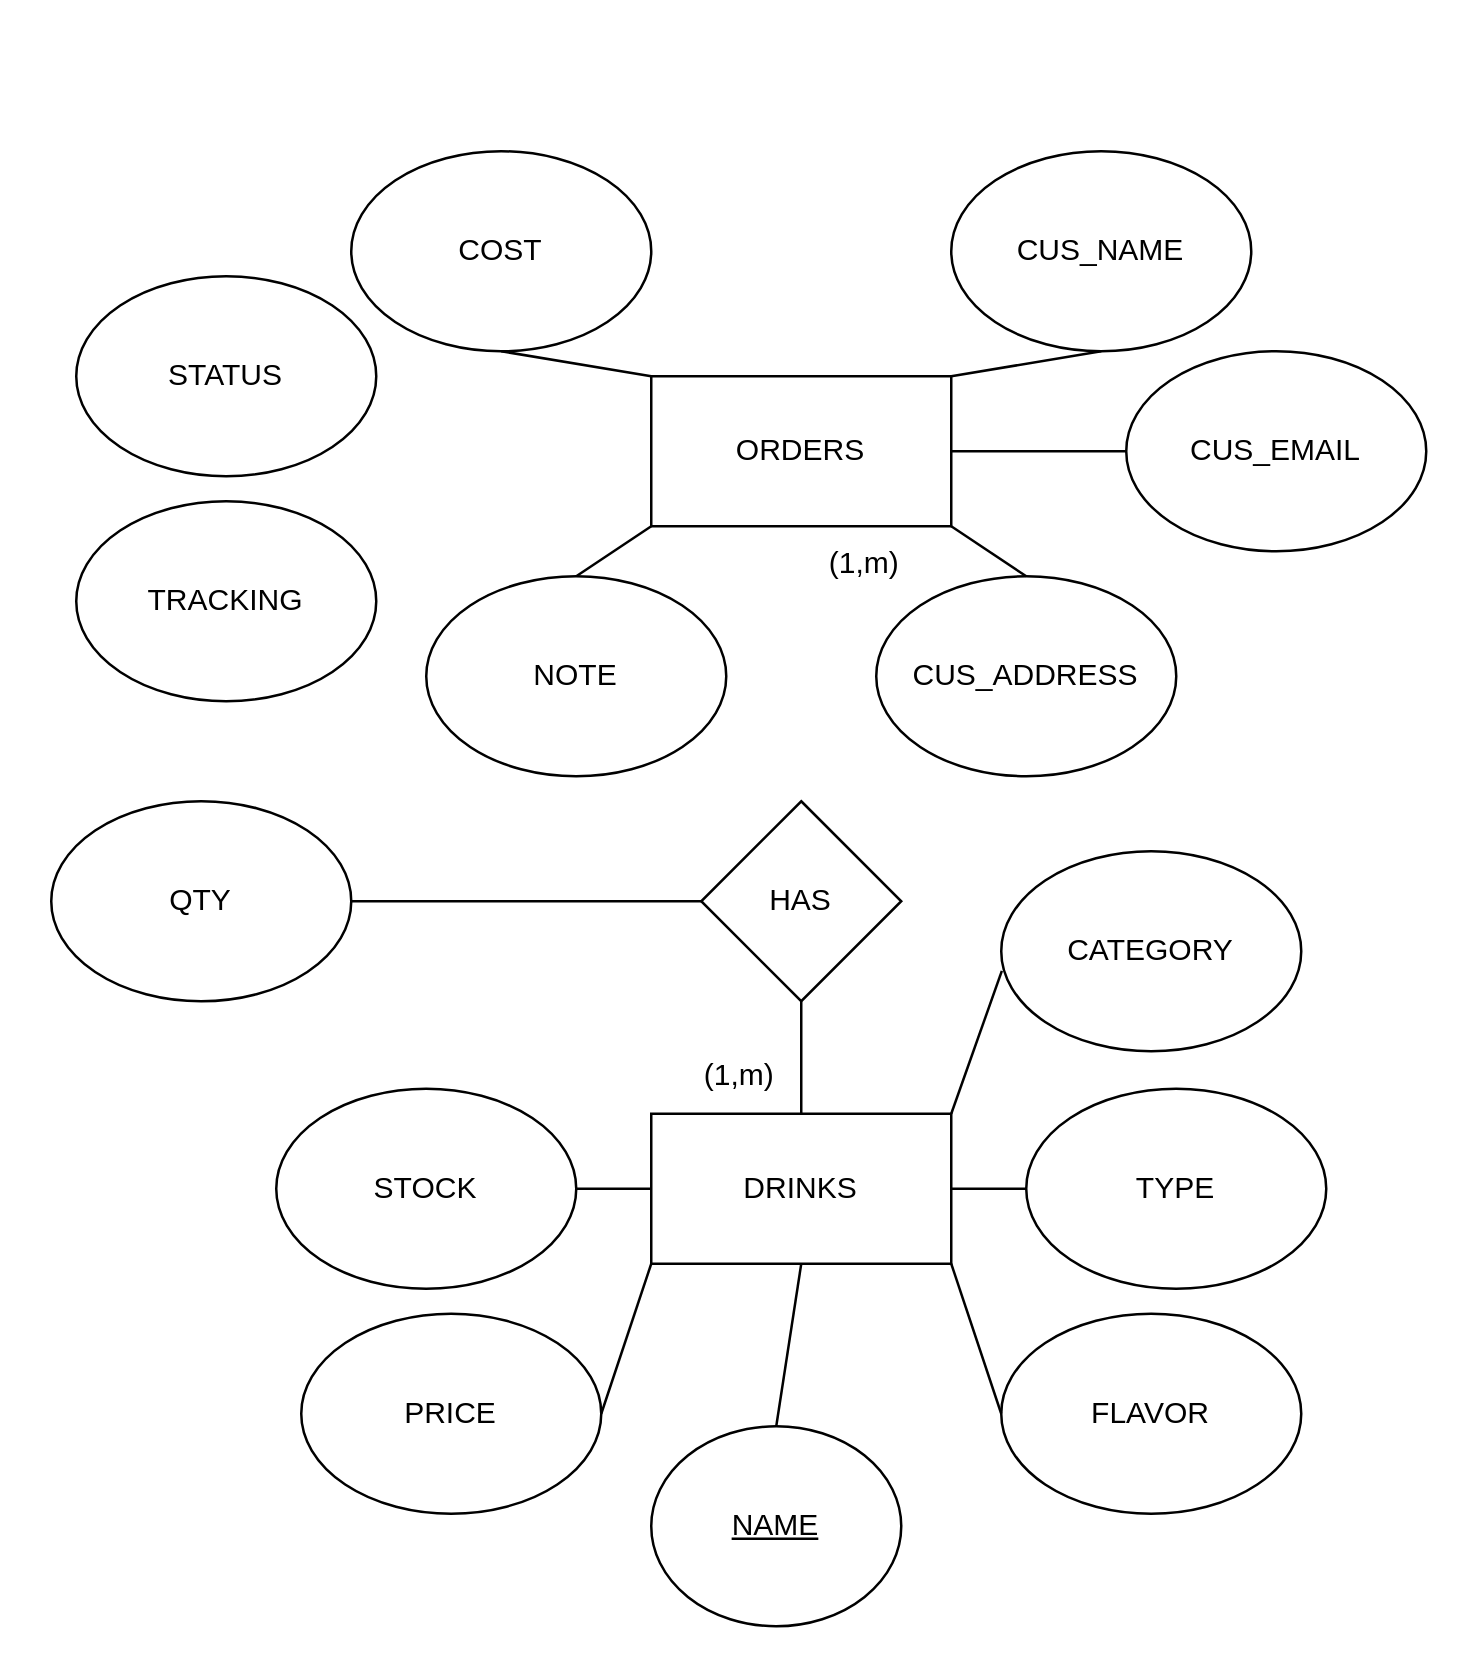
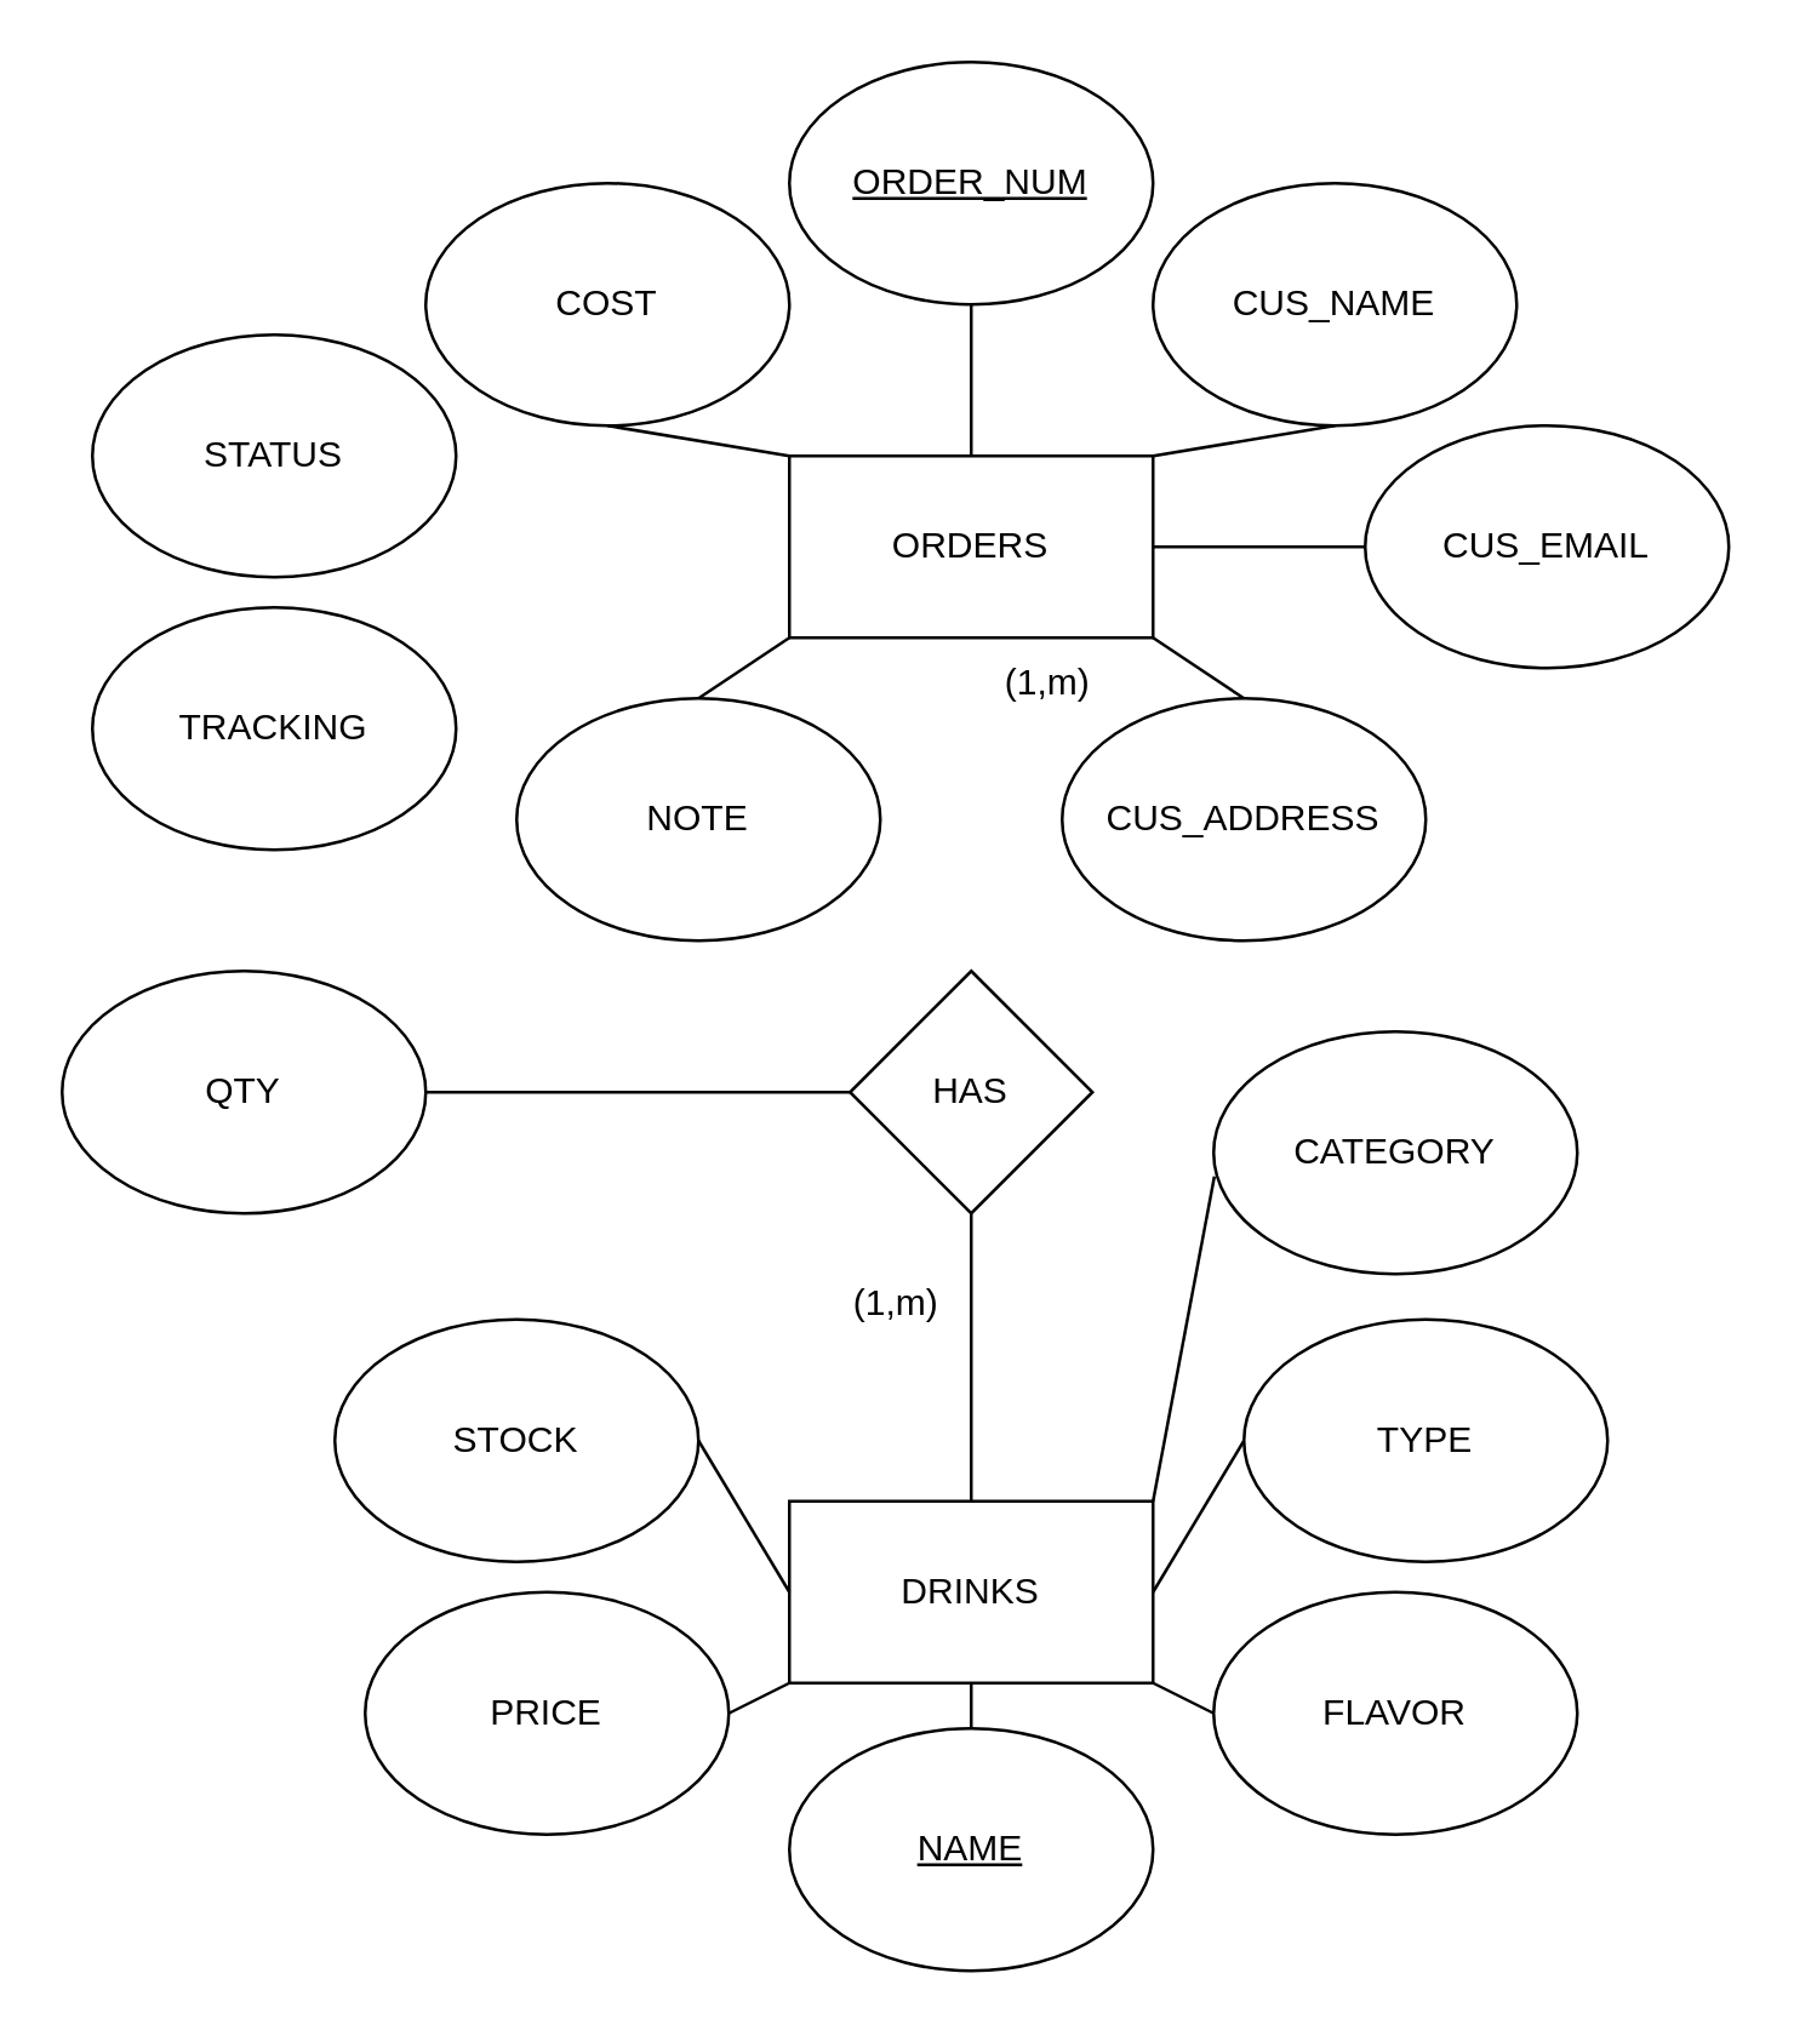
+ <mxCell id="2" value="&lt;u&gt;ORDER_NUM&lt;/u&gt;" style="ellipse;whiteSpace=wrap;html=1;" parent="1" vertex="1"><mxGeometry x="260" y="20" width="120" height="80" as="geometry" /></mxCell>
+ <mxCell id="7" value="" style="endArrow=none;html=1;rounded=0;entryX=0.5;entryY=1;entryDx=0;entryDy=0;exitX=0.5;exitY=0;exitDx=0;exitDy=0;" parent="1" source="3" target="2" edge="1"><mxGeometry width="50" height="50" relative="1" as="geometry"><mxPoint x="170" y="390" as="sourcePoint" /><mxPoint x="220" y="340" as="targetPoint" /></mxGeometry></mxCell>
- <mxCell id="4" value="DRINKS" style="rounded=0;whiteSpace=wrap;html=1;" parent="1" vertex="1"><mxGeometry x="260" y="445" width="120" height="60" as="geometry" /></mxCell>
+ <mxCell id="4" value="DRINKS" style="rounded=0;whiteSpace=wrap;html=1;" parent="1" vertex="1"><mxGeometry x="260" y="495" width="120" height="60" as="geometry" /></mxCell>
- <mxCell id="5" value="&lt;u&gt;NAME&lt;/u&gt;" style="ellipse;whiteSpace=wrap;html=1;" parent="1" vertex="1"><mxGeometry x="260" y="570" width="100" height="80" as="geometry" /></mxCell>
+ <mxCell id="5" value="&lt;u&gt;NAME&lt;/u&gt;" style="ellipse;whiteSpace=wrap;html=1;" parent="1" vertex="1"><mxGeometry x="260" y="570" width="120" height="80" as="geometry" /></mxCell>
